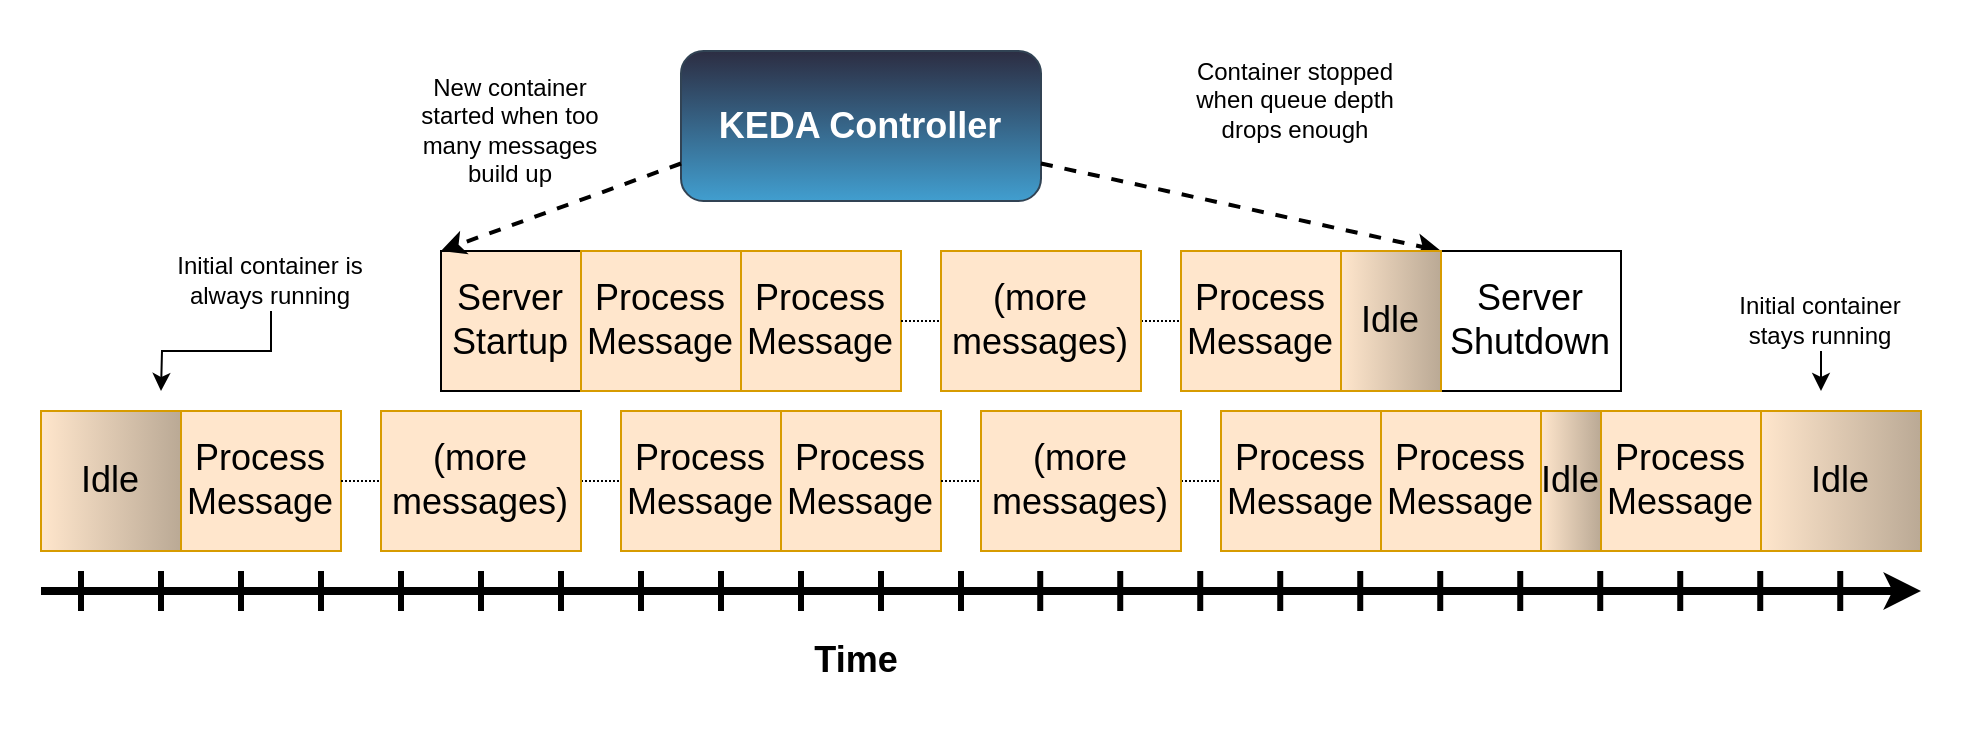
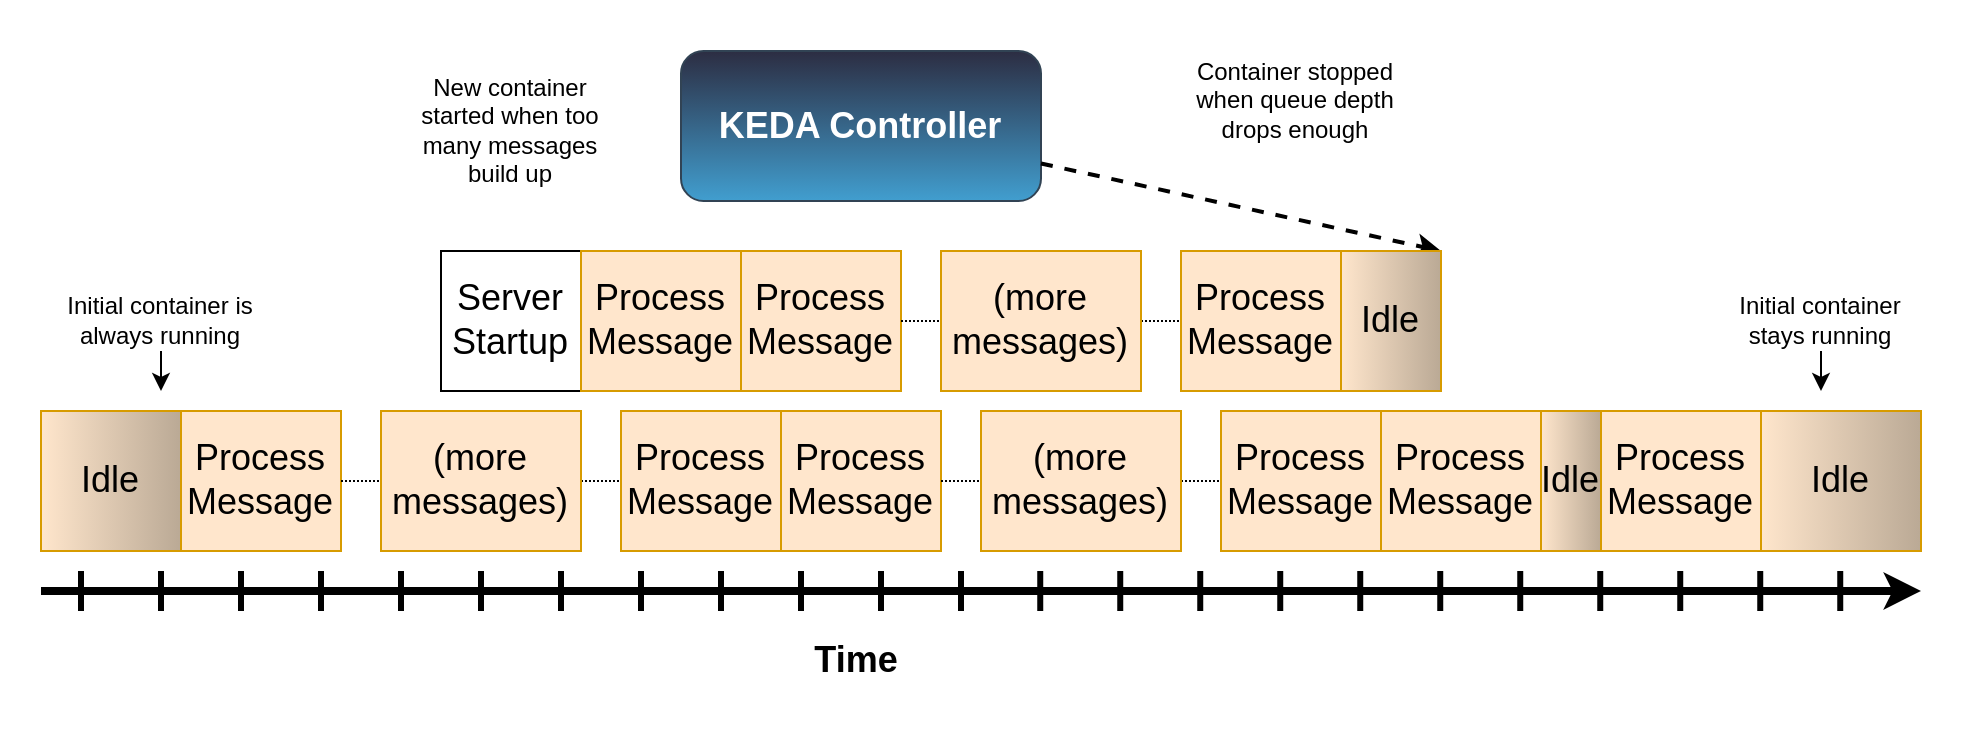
- <mxCell id="37" value="" style="endArrow=classic;html=1;rounded=0;exitX=0;exitY=0.75;exitDx=0;exitDy=0;endFill=1;strokeWidth=2;dashed=1;entryX=0;entryY=0;entryDx=0;entryDy=0;" edge="1" parent="1" source="4" target="31"><mxGeometry width="50" height="50" relative="1" as="geometry"><mxPoint x="480" y="5" as="sourcePoint" /><mxPoint x="130" y="75" as="targetPoint" /></mxGeometry></mxCell>
- <mxCell id="41" value="Initial container is always running" style="text;html=1;align=center;verticalAlign=middle;whiteSpace=wrap;rounded=0;" vertex="1" parent="1"><mxGeometry x="85" y="125" width="100" height="30" as="geometry" /></mxCell>
+ <mxCell id="41" value="Initial container is always running" style="text;html=1;align=center;verticalAlign=middle;whiteSpace=wrap;rounded=0;" vertex="1" parent="1"><mxGeometry x="30" y="145" width="100" height="30" as="geometry" /></mxCell>
- <mxCell id="31" value="&lt;div style=&quot;font-size: 18px;&quot;&gt;Server Startup&lt;/div&gt;" style="rounded=0;whiteSpace=wrap;html=1;labelPosition=center;verticalLabelPosition=middle;align=center;verticalAlign=middle;fillColor=#ffe6cc;" vertex="1" parent="1"><mxGeometry x="220" y="125" width="70" height="70" as="geometry" /></mxCell>
+ <mxCell id="31" value="&lt;div style=&quot;font-size: 18px;&quot;&gt;Server Startup&lt;/div&gt;" style="rounded=0;whiteSpace=wrap;html=1;labelPosition=center;verticalLabelPosition=middle;align=center;verticalAlign=middle;" vertex="1" parent="1"><mxGeometry x="220" y="125" width="70" height="70" as="geometry" /></mxCell>
- <mxCell id="32" value="&lt;div style=&quot;font-size: 18px;&quot;&gt;Server Shutdown&lt;/div&gt;" style="rounded=0;whiteSpace=wrap;html=1;labelPosition=center;verticalLabelPosition=middle;align=center;verticalAlign=middle;" vertex="1" parent="1"><mxGeometry x="720" y="125" width="90" height="70" as="geometry" /></mxCell>
